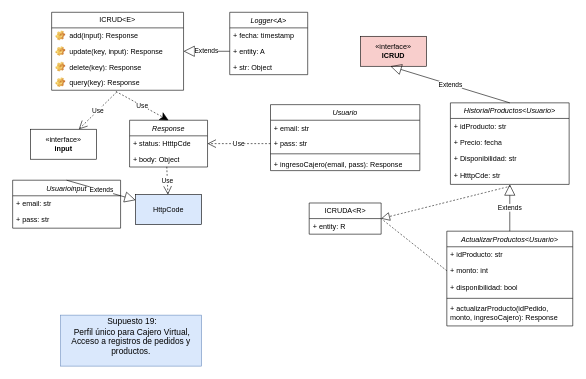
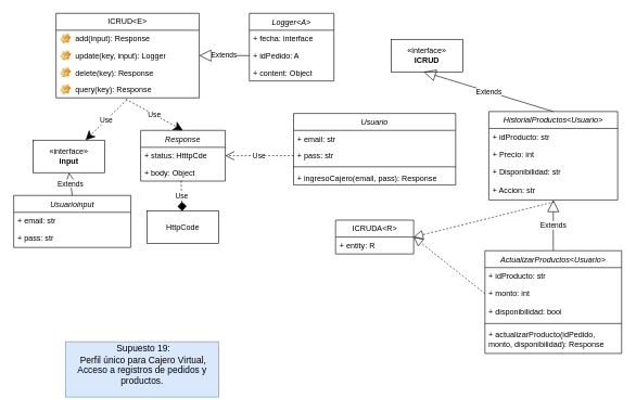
- <mxCell id="23" value="+ fecha: timestamp" style="text;strokeColor=none;fillColor=none;align=left;verticalAlign=top;spacingLeft=4;spacingRight=4;overflow=hidden;rotatable=0;points=[[0,0.5],[1,0.5]];portConstraint=eastwest;whiteSpace=wrap;html=1;" vertex="1" parent="22"><mxGeometry y="26" width="130" height="26" as="geometry" /></mxCell>
+ <mxCell id="23" value="+ fecha: interface" style="text;strokeColor=none;fillColor=none;align=left;verticalAlign=top;spacingLeft=4;spacingRight=4;overflow=hidden;rotatable=0;points=[[0,0.5],[1,0.5]];portConstraint=eastwest;whiteSpace=wrap;html=1;" vertex="1" parent="22"><mxGeometry y="26" width="130" height="26" as="geometry" /></mxCell>
- <mxCell id="20" value="«interface»&lt;br&gt;&lt;b&gt;ICRUD&lt;/b&gt;" style="html=1;whiteSpace=wrap;fillColor=#f8cecc;" vertex="1" parent="1"><mxGeometry x="600" y="60" width="110" height="50" as="geometry" /></mxCell>
+ <mxCell id="20" value="«interface»&lt;br&gt;&lt;b&gt;ICRUD&lt;/b&gt;" style="html=1;whiteSpace=wrap;" vertex="1" parent="1"><mxGeometry x="600" y="60" width="110" height="50" as="geometry" /></mxCell>
- <mxCell id="5" value="update(key, input): Response" style="label;fontStyle=0;strokeColor=none;fillColor=none;align=left;verticalAlign=top;overflow=hidden;spacingLeft=28;spacingRight=4;rotatable=0;points=[[0,0.5],[1,0.5]];portConstraint=eastwest;imageWidth=16;imageHeight=16;whiteSpace=wrap;html=1;image=img/clipart/Gear_128x128.png" vertex="1" parent="3"><mxGeometry y="52" width="220" height="26" as="geometry" /></mxCell>
+ <mxCell id="5" value="update(key, input): Logger" style="label;fontStyle=0;strokeColor=none;fillColor=none;align=left;verticalAlign=top;overflow=hidden;spacingLeft=28;spacingRight=4;rotatable=0;points=[[0,0.5],[1,0.5]];portConstraint=eastwest;imageWidth=16;imageHeight=16;whiteSpace=wrap;html=1;image=img/clipart/Gear_128x128.png" vertex="1" parent="3"><mxGeometry y="52" width="220" height="26" as="geometry" /></mxCell>
- <mxCell id="24" value="+ entity: A" style="text;strokeColor=none;fillColor=none;align=left;verticalAlign=top;spacingLeft=4;spacingRight=4;overflow=hidden;rotatable=0;points=[[0,0.5],[1,0.5]];portConstraint=eastwest;whiteSpace=wrap;html=1;" vertex="1" parent="22"><mxGeometry y="52" width="130" height="26" as="geometry" /></mxCell>
+ <mxCell id="24" value="+ idPedido: A" style="text;strokeColor=none;fillColor=none;align=left;verticalAlign=top;spacingLeft=4;spacingRight=4;overflow=hidden;rotatable=0;points=[[0,0.5],[1,0.5]];portConstraint=eastwest;whiteSpace=wrap;html=1;" vertex="1" parent="22"><mxGeometry y="52" width="130" height="26" as="geometry" /></mxCell>
- <mxCell id="25" value="+ str: Object" style="text;strokeColor=none;fillColor=none;align=left;verticalAlign=top;spacingLeft=4;spacingRight=4;overflow=hidden;rotatable=0;points=[[0,0.5],[1,0.5]];portConstraint=eastwest;whiteSpace=wrap;html=1;" vertex="1" parent="22"><mxGeometry y="78" width="130" height="26" as="geometry" /></mxCell>
+ <mxCell id="25" value="+ content: Object" style="text;strokeColor=none;fillColor=none;align=left;verticalAlign=top;spacingLeft=4;spacingRight=4;overflow=hidden;rotatable=0;points=[[0,0.5],[1,0.5]];portConstraint=eastwest;whiteSpace=wrap;html=1;" vertex="1" parent="22"><mxGeometry y="78" width="130" height="26" as="geometry" /></mxCell>
- <mxCell id="9" value="Use" style="endArrow=open;endSize=12;dashed=1;html=1;rounded=0;exitX=0.494;exitY=1.108;exitDx=0;exitDy=0;exitPerimeter=0;" edge="1" parent="1" source="7" target="8"><mxGeometry width="160" relative="1" as="geometry"><mxPoint x="235" y="250" as="sourcePoint" /><mxPoint x="155" y="240" as="targetPoint" /></mxGeometry></mxCell>
+ <mxCell id="9" value="Use" style="endArrow=classic;endSize=12;dashed=1;html=1;rounded=0;exitX=0.494;exitY=1.108;exitDx=0;exitDy=0;exitPerimeter=0;" edge="1" parent="1" source="7" target="8"><mxGeometry width="160" relative="1" as="geometry"><mxPoint x="235" y="250" as="sourcePoint" /><mxPoint x="155" y="240" as="targetPoint" /></mxGeometry></mxCell>
- <mxCell id="40" value="+ Precio: fecha" style="text;strokeColor=none;fillColor=none;align=left;verticalAlign=top;spacingLeft=4;spacingRight=4;overflow=hidden;rotatable=0;points=[[0,0.5],[1,0.5]];portConstraint=eastwest;whiteSpace=wrap;html=1;" vertex="1" parent="38"><mxGeometry y="52" width="198" height="28" as="geometry" /></mxCell>
+ <mxCell id="40" value="+ Precio: int" style="text;strokeColor=none;fillColor=none;align=left;verticalAlign=top;spacingLeft=4;spacingRight=4;overflow=hidden;rotatable=0;points=[[0,0.5],[1,0.5]];portConstraint=eastwest;whiteSpace=wrap;html=1;" vertex="1" parent="38"><mxGeometry y="52" width="198" height="28" as="geometry" /></mxCell>
- <mxCell id="42" value="+ HtttpCde: str" style="text;strokeColor=none;fillColor=none;align=left;verticalAlign=top;spacingLeft=4;spacingRight=4;overflow=hidden;rotatable=0;points=[[0,0.5],[1,0.5]];portConstraint=eastwest;whiteSpace=wrap;html=1;" vertex="1" parent="38"><mxGeometry y="108" width="198" height="28" as="geometry" /></mxCell>
+ <mxCell id="42" value="+ Accion: str" style="text;strokeColor=none;fillColor=none;align=left;verticalAlign=top;spacingLeft=4;spacingRight=4;overflow=hidden;rotatable=0;points=[[0,0.5],[1,0.5]];portConstraint=eastwest;whiteSpace=wrap;html=1;" vertex="1" parent="38"><mxGeometry y="108" width="198" height="28" as="geometry" /></mxCell>
- <mxCell id="13" value="Extends" style="endArrow=block;endSize=16;endFill=0;html=1;rounded=0;exitX=0.5;exitY=0;exitDx=0;exitDy=0;" edge="1" parent="1" source="10" target="18"><mxGeometry width="160" relative="1" as="geometry"><mxPoint x="285" y="250" as="sourcePoint" /><mxPoint x="445" y="250" as="targetPoint" /></mxGeometry></mxCell>
+ <mxCell id="13" value="Extends" style="endArrow=block;endSize=16;endFill=0;html=1;rounded=0;exitX=0.5;exitY=0;exitDx=0;exitDy=0;entryX=0.5;entryY=1;entryDx=0;entryDy=0;" edge="1" parent="1" source="10" target="8"><mxGeometry width="160" relative="1" as="geometry"><mxPoint x="285" y="250" as="sourcePoint" /><mxPoint x="445" y="250" as="targetPoint" /></mxGeometry></mxCell>
- <mxCell id="19" value="Use" style="endArrow=open;endSize=12;dashed=1;html=1;rounded=0;exitX=0.477;exitY=0.985;exitDx=0;exitDy=0;exitPerimeter=0;" edge="1" parent="1" source="16" target="18"><mxGeometry width="160" relative="1" as="geometry"><mxPoint x="510" y="280" as="sourcePoint" /><mxPoint x="455" y="327" as="targetPoint" /></mxGeometry></mxCell>
+ <mxCell id="19" value="Use" style="endArrow=diamond;endSize=12;dashed=1;html=1;rounded=0;exitX=0.477;exitY=0.985;exitDx=0;exitDy=0;exitPerimeter=0;" edge="1" parent="1" source="16" target="18"><mxGeometry width="160" relative="1" as="geometry"><mxPoint x="510" y="280" as="sourcePoint" /><mxPoint x="455" y="327" as="targetPoint" /></mxGeometry></mxCell>
- <mxCell id="18" value="HttpCode" style="html=1;whiteSpace=wrap;fillColor=#dae8fc;" vertex="1" parent="1"><mxGeometry x="225" y="324" width="110" height="50" as="geometry" /></mxCell>
+ <mxCell id="18" value="HttpCode" style="html=1;whiteSpace=wrap;" vertex="1" parent="1"><mxGeometry x="225" y="324" width="110" height="50" as="geometry" /></mxCell>
- <mxCell id="48" value="" style="endArrow=none;dashed=1;endFill=0;endSize=12;html=1;rounded=0;fontSize=12;curved=1;exitX=0;exitY=0.5;exitDx=0;exitDy=0;entryX=1;entryY=0.5;entryDx=0;entryDy=0;" edge="1" parent="1" source="34" target="45"><mxGeometry width="160" relative="1" as="geometry"><mxPoint x="885" y="410" as="sourcePoint" /><mxPoint x="640" y="380" as="targetPoint" /></mxGeometry></mxCell>
+ <mxCell id="48" value="" style="endArrow=block;dashed=1;endFill=0;endSize=12;html=1;rounded=0;fontSize=12;curved=1;exitX=0;exitY=0.5;exitDx=0;exitDy=0;entryX=1;entryY=0.5;entryDx=0;entryDy=0;" edge="1" parent="1" source="34" target="45"><mxGeometry width="160" relative="1" as="geometry"><mxPoint x="885" y="410" as="sourcePoint" /><mxPoint x="640" y="380" as="targetPoint" /></mxGeometry></mxCell>
- <mxCell id="37" value="+ actualizarProducto(idPedido, monto, ingresoCajero): Response" style="text;strokeColor=none;fillColor=none;align=left;verticalAlign=top;spacingLeft=4;spacingRight=4;overflow=hidden;rotatable=0;points=[[0,0.5],[1,0.5]];portConstraint=eastwest;whiteSpace=wrap;html=1;" vertex="1" parent="32"><mxGeometry y="116" width="210" height="42" as="geometry" /></mxCell>
+ <mxCell id="37" value="+ actualizarProducto(idPedido, monto, disponibilidad): Response" style="text;strokeColor=none;fillColor=none;align=left;verticalAlign=top;spacingLeft=4;spacingRight=4;overflow=hidden;rotatable=0;points=[[0,0.5],[1,0.5]];portConstraint=eastwest;whiteSpace=wrap;html=1;" vertex="1" parent="32"><mxGeometry y="116" width="210" height="42" as="geometry" /></mxCell>
